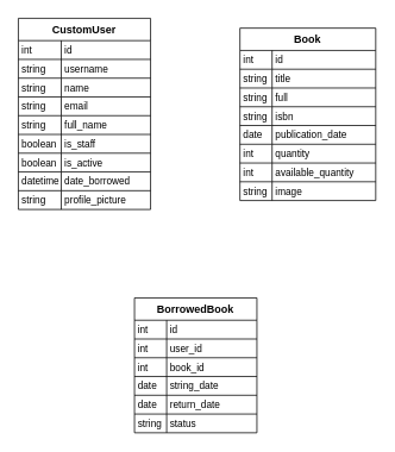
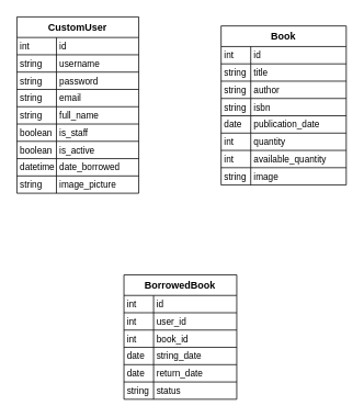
- <mxCell id="11" value="name" style="shape=partialRectangle;connectable=0;fillColor=none;top=0;left=0;bottom=0;right=0;align=left;spacingLeft=2;overflow=hidden;fontSize=11;" vertex="1" parent="9"><mxGeometry x="48" width="100" height="21" as="geometry"><mxRectangle width="100" height="21" as="alternateBounds" /></mxGeometry></mxCell>
+ <mxCell id="11" value="password" style="shape=partialRectangle;connectable=0;fillColor=none;top=0;left=0;bottom=0;right=0;align=left;spacingLeft=2;overflow=hidden;fontSize=11;" vertex="1" parent="9"><mxGeometry x="48" width="100" height="21" as="geometry"><mxRectangle width="100" height="21" as="alternateBounds" /></mxGeometry></mxCell>
- <mxCell id="58" value="full" style="shape=partialRectangle;connectable=0;fillColor=none;top=0;left=0;bottom=0;right=0;align=left;spacingLeft=2;overflow=hidden;fontSize=11;" vertex="1" parent="56"><mxGeometry x="36" width="116" height="21" as="geometry"><mxRectangle width="116" height="21" as="alternateBounds" /></mxGeometry></mxCell>
+ <mxCell id="58" value="author" style="shape=partialRectangle;connectable=0;fillColor=none;top=0;left=0;bottom=0;right=0;align=left;spacingLeft=2;overflow=hidden;fontSize=11;" vertex="1" parent="56"><mxGeometry x="36" width="116" height="21" as="geometry"><mxRectangle width="116" height="21" as="alternateBounds" /></mxGeometry></mxCell>
- <mxCell id="29" value="profile_picture" style="shape=partialRectangle;connectable=0;fillColor=none;top=0;left=0;bottom=0;right=0;align=left;spacingLeft=2;overflow=hidden;fontSize=11;" vertex="1" parent="27"><mxGeometry x="48" width="100" height="21" as="geometry"><mxRectangle width="100" height="21" as="alternateBounds" /></mxGeometry></mxCell>
+ <mxCell id="29" value="image_picture" style="shape=partialRectangle;connectable=0;fillColor=none;top=0;left=0;bottom=0;right=0;align=left;spacingLeft=2;overflow=hidden;fontSize=11;" vertex="1" parent="27"><mxGeometry x="48" width="100" height="21" as="geometry"><mxRectangle width="100" height="21" as="alternateBounds" /></mxGeometry></mxCell>
